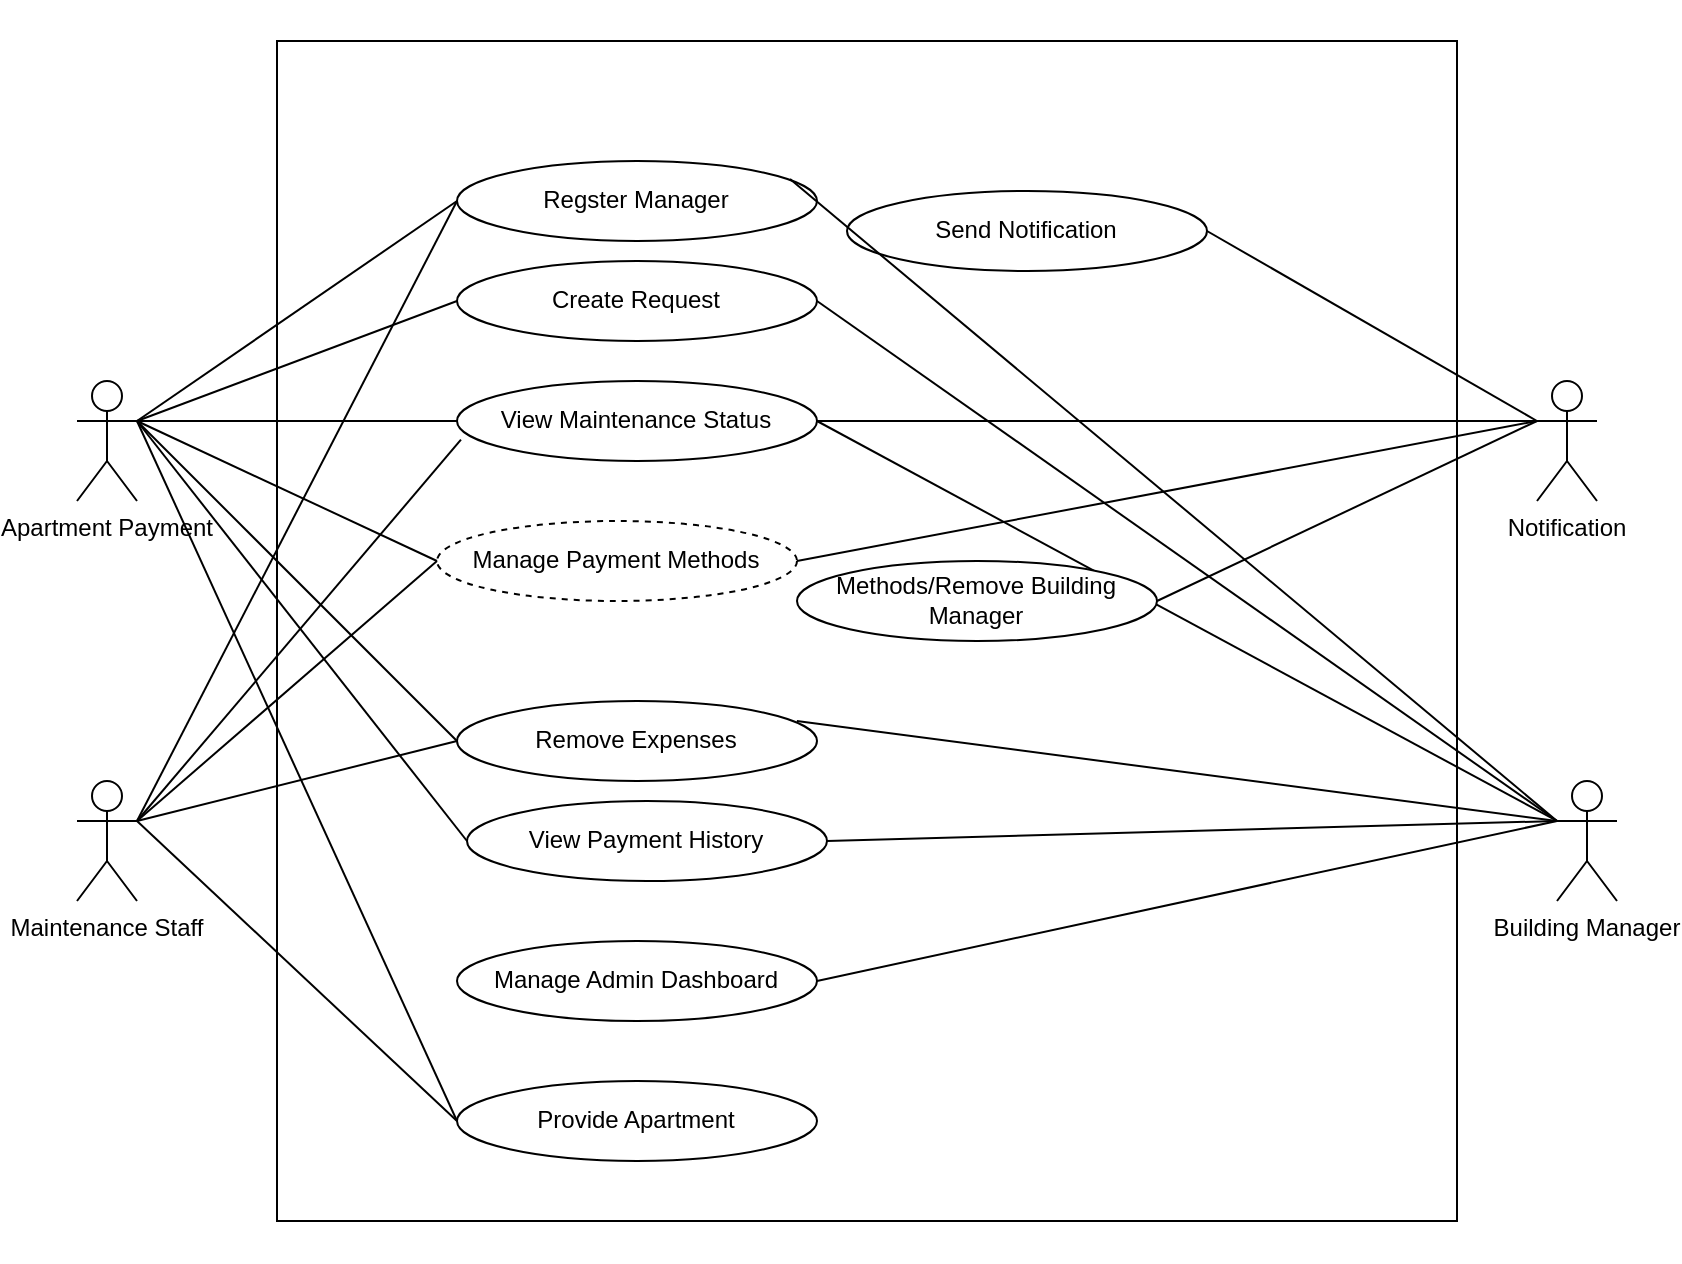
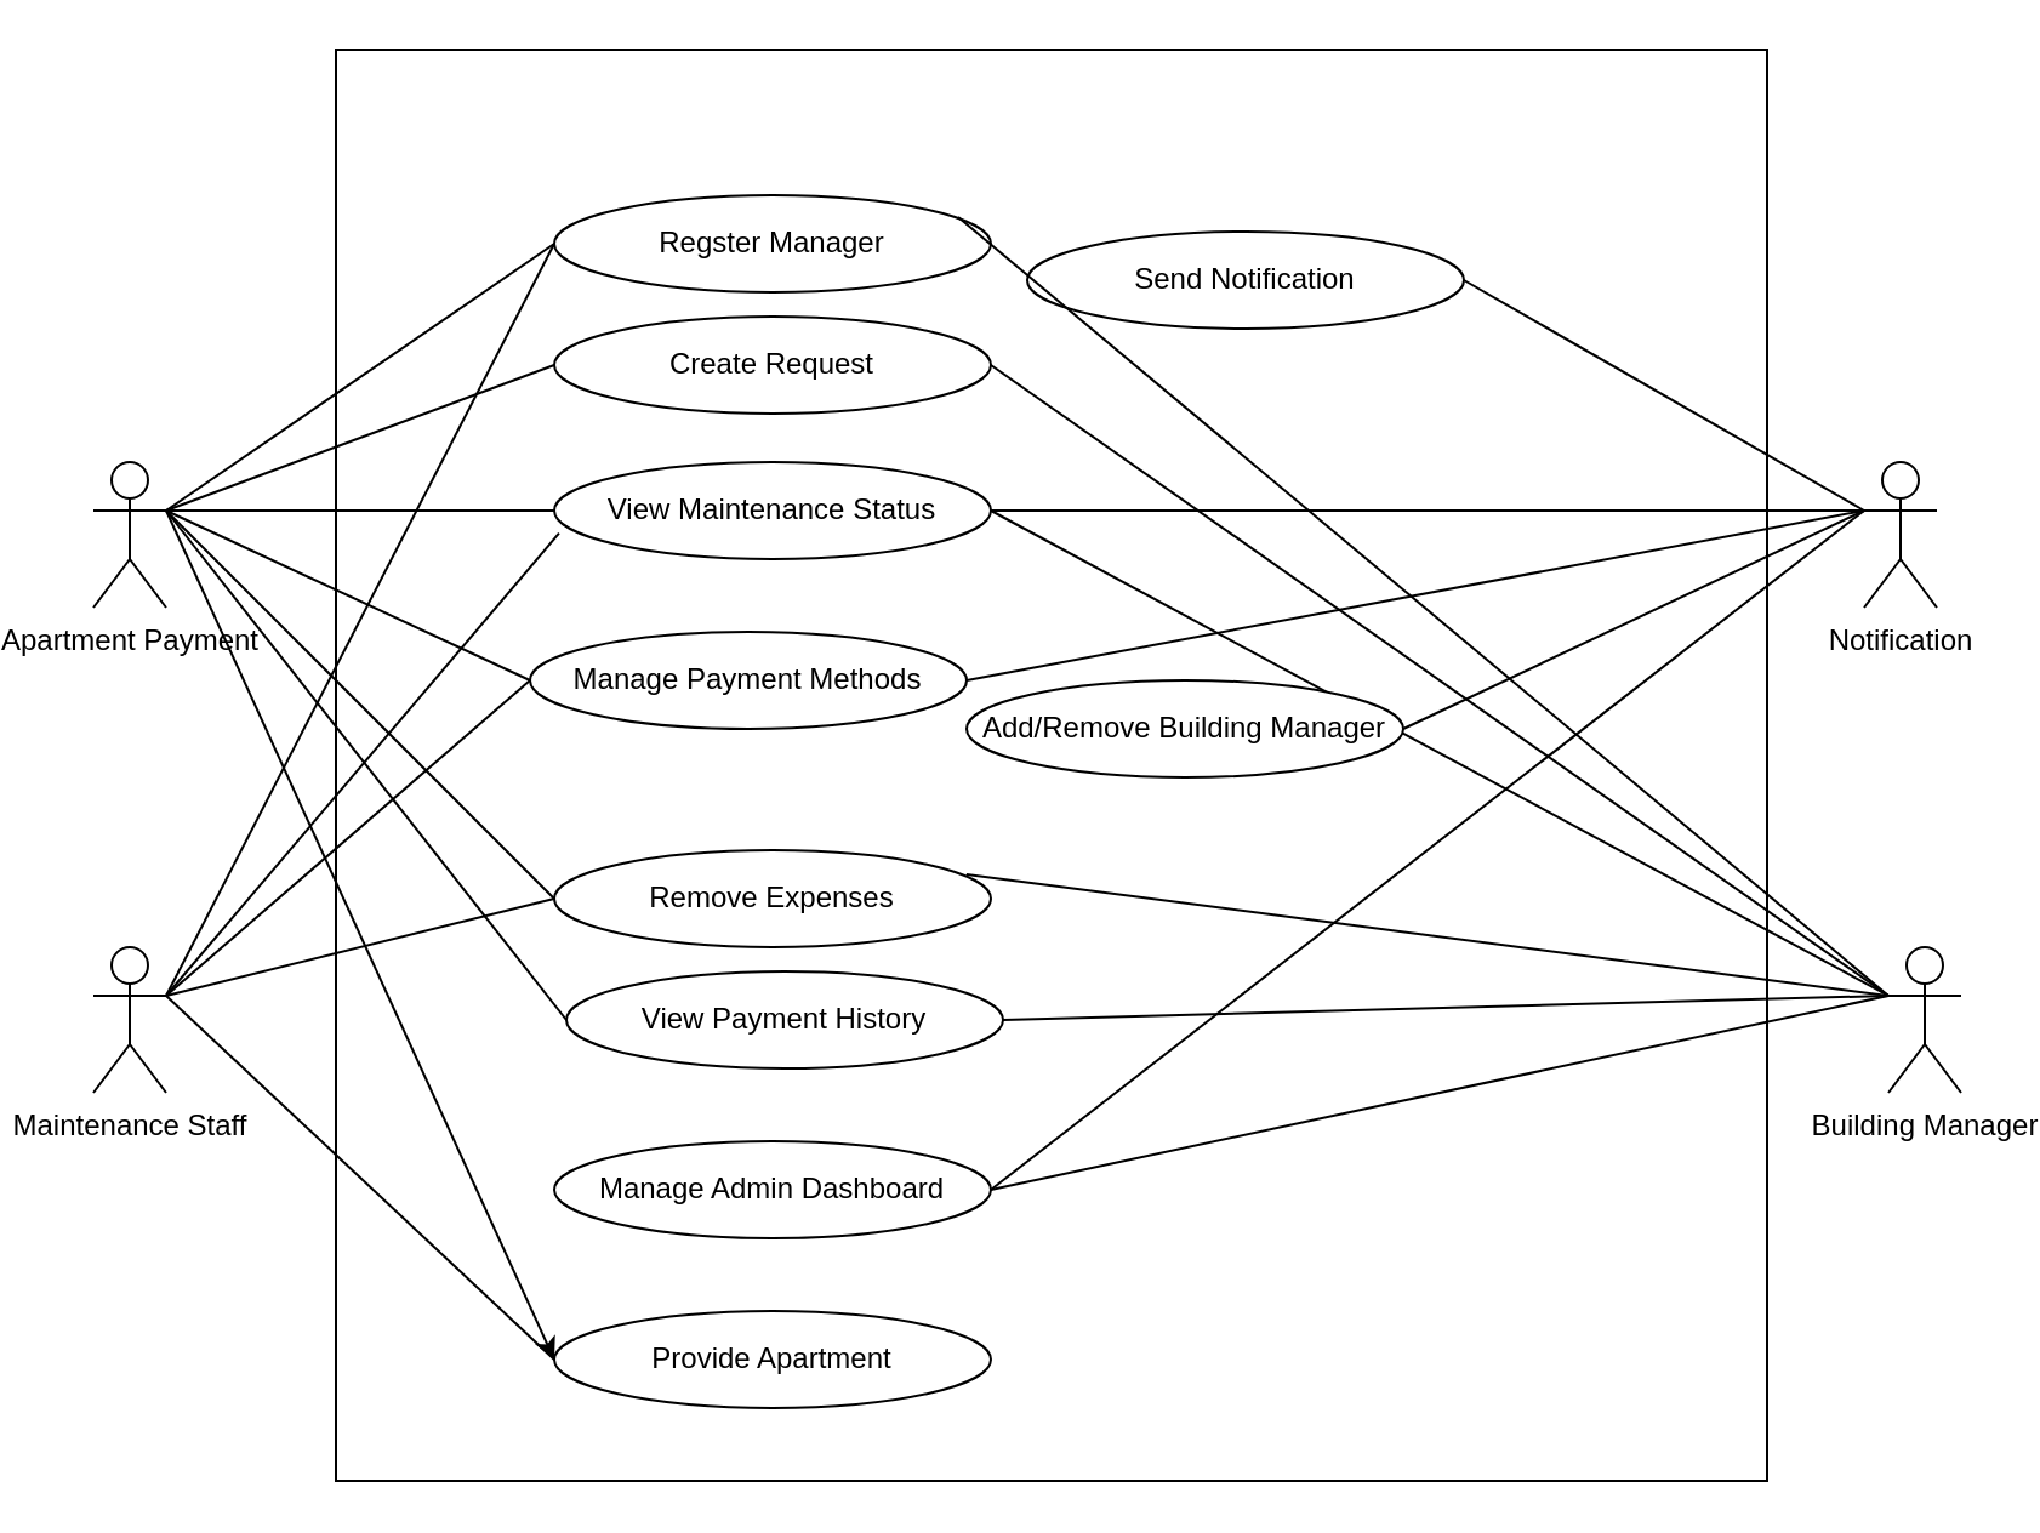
+ <mxCell id="39" value="" style="endArrow=none;html=1;rounded=0;entryX=0;entryY=0.333;entryDx=0;entryDy=0;entryPerimeter=0;exitX=1;exitY=0.5;exitDx=0;exitDy=0;" parent="1" source="13" target="5" edge="1"><mxGeometry width="50" height="50" relative="1" as="geometry"><mxPoint x="420" y="460" as="sourcePoint" /><mxPoint x="440" y="440" as="targetPoint" /></mxGeometry></mxCell>
- <mxCell id="10" value="Manage Payment Methods" style="ellipse;whiteSpace=wrap;html=1;dashed=1;" parent="1" vertex="1"><mxGeometry x="200" y="260" width="180" height="40" as="geometry" /></mxCell>
+ <mxCell id="10" value="Manage Payment Methods" style="ellipse;whiteSpace=wrap;html=1;" parent="1" vertex="1"><mxGeometry x="200" y="260" width="180" height="40" as="geometry" /></mxCell>
- <mxCell id="37" value="Methods/Remove Building Manager" style="ellipse;whiteSpace=wrap;html=1;" parent="1" vertex="1"><mxGeometry x="380" y="280" width="180" height="40" as="geometry" /></mxCell>
+ <mxCell id="37" value="Add/Remove Building Manager" style="ellipse;whiteSpace=wrap;html=1;" parent="1" vertex="1"><mxGeometry x="380" y="280" width="180" height="40" as="geometry" /></mxCell>
- <mxCell id="22" value="" style="endArrow=none;html=1;rounded=0;entryX=0;entryY=0.5;entryDx=0;entryDy=0;exitX=1;exitY=0.333;exitDx=0;exitDy=0;exitPerimeter=0;" parent="1" source="3" target="15" edge="1"><mxGeometry width="50" height="50" relative="1" as="geometry"><mxPoint x="70" y="380" as="sourcePoint" /><mxPoint x="120" y="330" as="targetPoint" /></mxGeometry></mxCell>
+ <mxCell id="22" value="" style="endArrow=classic;html=1;rounded=0;entryX=0;entryY=0.5;entryDx=0;entryDy=0;exitX=1;exitY=0.333;exitDx=0;exitDy=0;exitPerimeter=0;" parent="1" source="3" target="15" edge="1"><mxGeometry width="50" height="50" relative="1" as="geometry"><mxPoint x="70" y="380" as="sourcePoint" /><mxPoint x="120" y="330" as="targetPoint" /></mxGeometry></mxCell>
